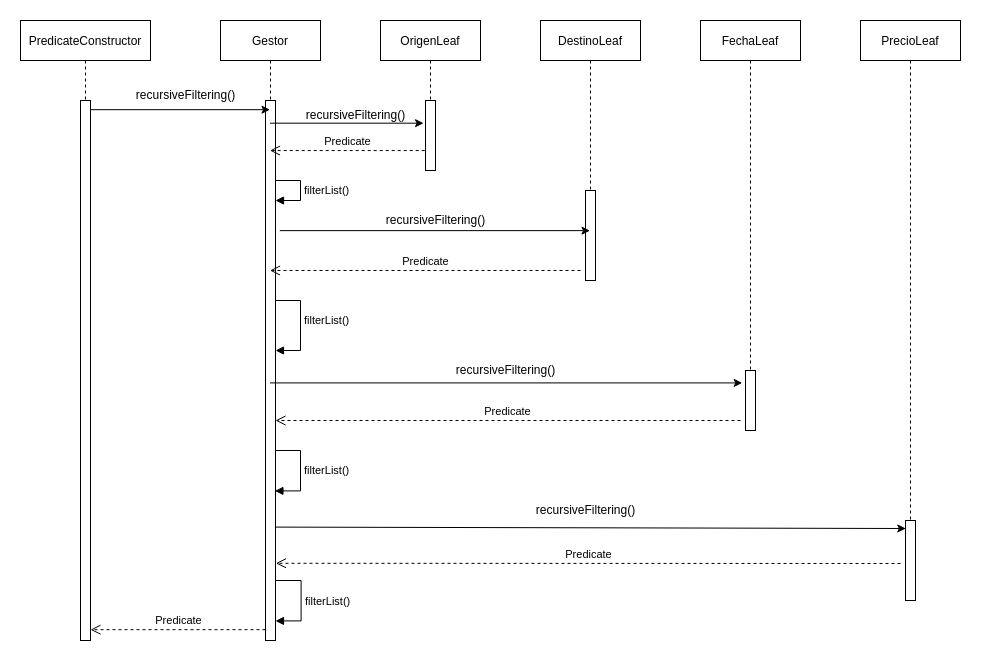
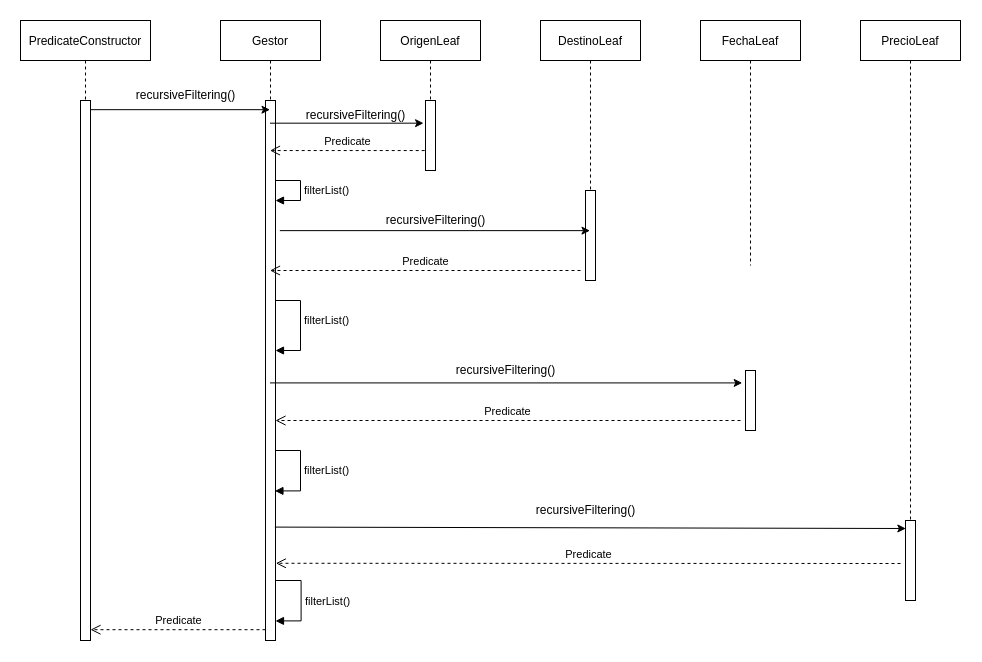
- <mxCell id="16" value="FechaLeaf" style="shape=umlLifeline;perimeter=lifelinePerimeter;container=1;collapsible=0;recursiveResize=0;rounded=0;shadow=0;strokeWidth=1;" vertex="1" parent="1"><mxGeometry x="700" y="20" width="100" height="350" as="geometry" /></mxCell>
+ <mxCell id="16" value="FechaLeaf" style="shape=umlLifeline;perimeter=lifelinePerimeter;container=1;collapsible=0;recursiveResize=0;rounded=0;shadow=0;strokeWidth=1;" vertex="1" parent="1"><mxGeometry x="700" y="20" width="100" height="245" as="geometry" /></mxCell>
